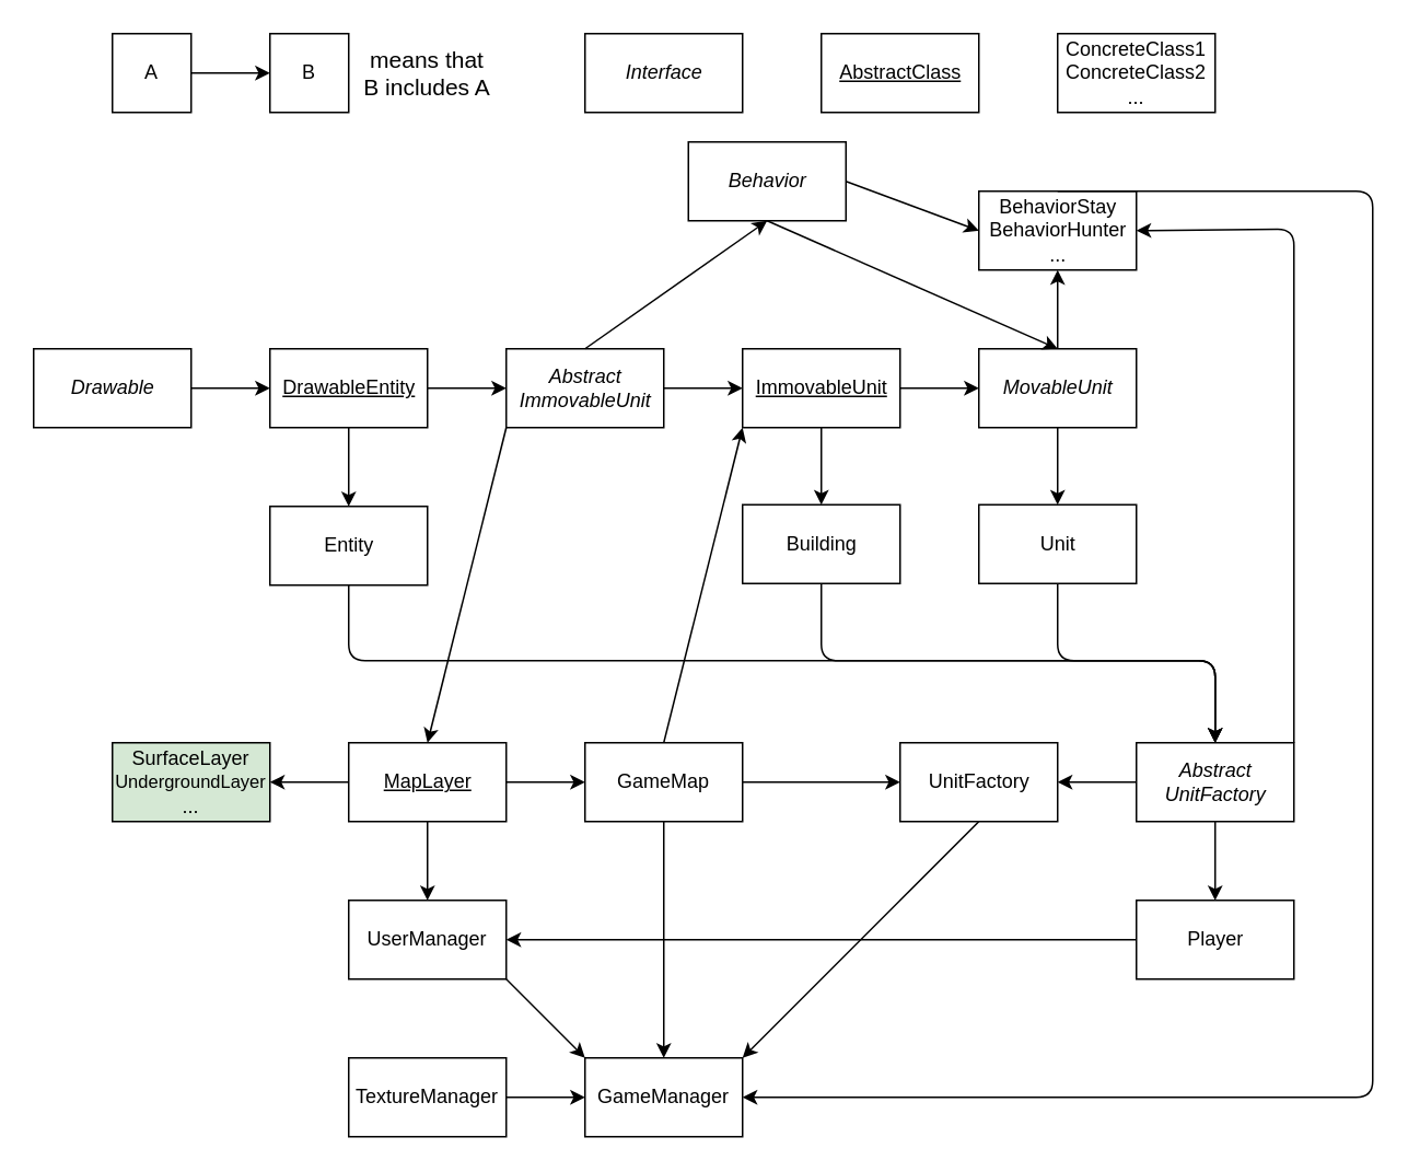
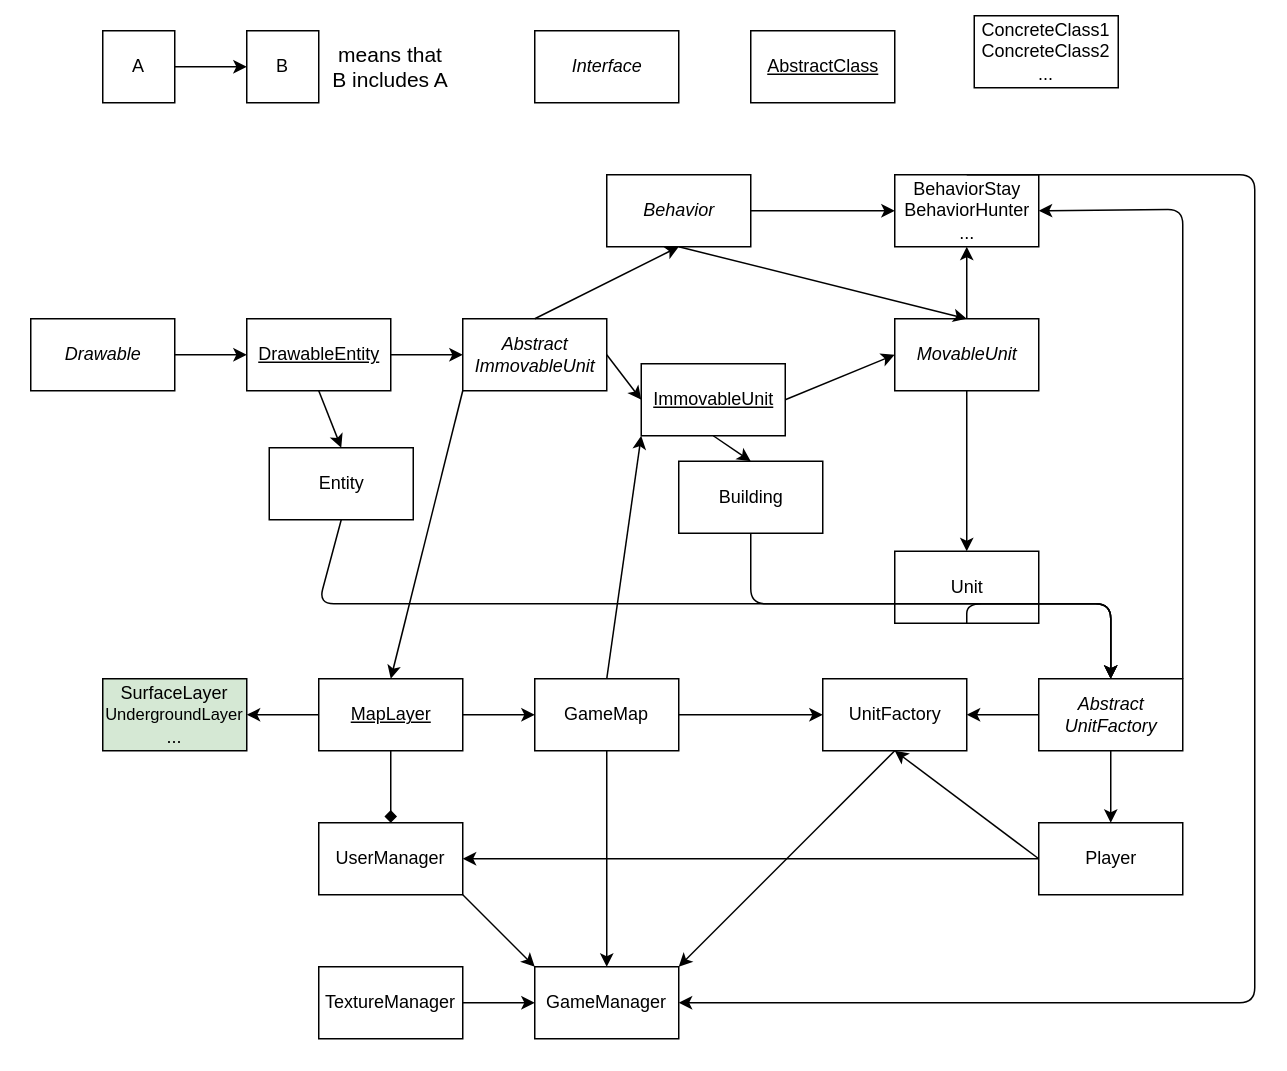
- <mxCell id="42" value="ConcreteClass1&lt;br&gt;ConcreteClass2&lt;br&gt;..." style="rounded=0;whiteSpace=wrap;html=1;" parent="1" vertex="1"><mxGeometry x="644" y="20" width="96" height="48" as="geometry" /></mxCell>
+ <mxCell id="42" value="ConcreteClass1&lt;br&gt;ConcreteClass2&lt;br&gt;..." style="rounded=0;whiteSpace=wrap;html=1;" parent="1" vertex="1"><mxGeometry x="649" y="10" width="96" height="48" as="geometry" /></mxCell>
- <mxCell id="7" value="&lt;i&gt;Behavior&lt;/i&gt;" style="html=1;" parent="1" vertex="1"><mxGeometry x="419" y="86" width="96" height="48" as="geometry" /></mxCell>
+ <mxCell id="7" value="&lt;i&gt;Behavior&lt;/i&gt;" style="html=1;" parent="1" vertex="1"><mxGeometry x="404" y="116" width="96" height="48" as="geometry" /></mxCell>
- <mxCell id="12" value="&lt;u&gt;ImmovableUnit&lt;/u&gt;" style="html=1;" parent="1" vertex="1"><mxGeometry x="452" y="212" width="96" height="48" as="geometry" /></mxCell>
+ <mxCell id="12" value="&lt;u&gt;ImmovableUnit&lt;/u&gt;" style="html=1;" parent="1" vertex="1"><mxGeometry x="427" y="242" width="96" height="48" as="geometry" /></mxCell>
- <mxCell id="10" value="Unit" style="html=1;" parent="1" vertex="1"><mxGeometry x="596" y="307" width="96" height="48" as="geometry" /></mxCell>
+ <mxCell id="10" value="Unit" style="html=1;" parent="1" vertex="1"><mxGeometry x="596" y="367" width="96" height="48" as="geometry" /></mxCell>
- <mxCell id="8" value="Entity" style="html=1;" parent="1" vertex="1"><mxGeometry x="164" y="308" width="96" height="48" as="geometry" /></mxCell>
+ <mxCell id="8" value="Entity" style="html=1;" parent="1" vertex="1"><mxGeometry x="179" y="298" width="96" height="48" as="geometry" /></mxCell>
+ <mxCell id="28" value="" style="endArrow=classic;html=1;exitX=0;exitY=0.5;exitDx=0;exitDy=0;entryX=0.5;entryY=1;entryDx=0;entryDy=0;" parent="1" source="2" target="4" edge="1"><mxGeometry width="50" height="50" relative="1" as="geometry"><mxPoint x="644" y="668" as="sourcePoint" /><mxPoint x="692" y="668" as="targetPoint" /></mxGeometry></mxCell>
- <mxCell id="49" value="" style="endArrow=classic;html=1;exitX=0.5;exitY=1;exitDx=0;exitDy=0;entryX=0.5;entryY=0;entryDx=0;entryDy=0;" parent="1" source="3" target="47" edge="1"><mxGeometry width="50" height="50" relative="1" as="geometry"><mxPoint x="356" y="610" as="sourcePoint" /><mxPoint x="406" y="560" as="targetPoint" /></mxGeometry></mxCell>
+ <mxCell id="49" value="" style="endArrow=diamond;html=1;exitX=0.5;exitY=1;exitDx=0;exitDy=0;entryX=0.5;entryY=0;entryDx=0;entryDy=0;" parent="1" source="3" target="47" edge="1"><mxGeometry width="50" height="50" relative="1" as="geometry"><mxPoint x="356" y="610" as="sourcePoint" /><mxPoint x="406" y="560" as="targetPoint" /></mxGeometry></mxCell>
